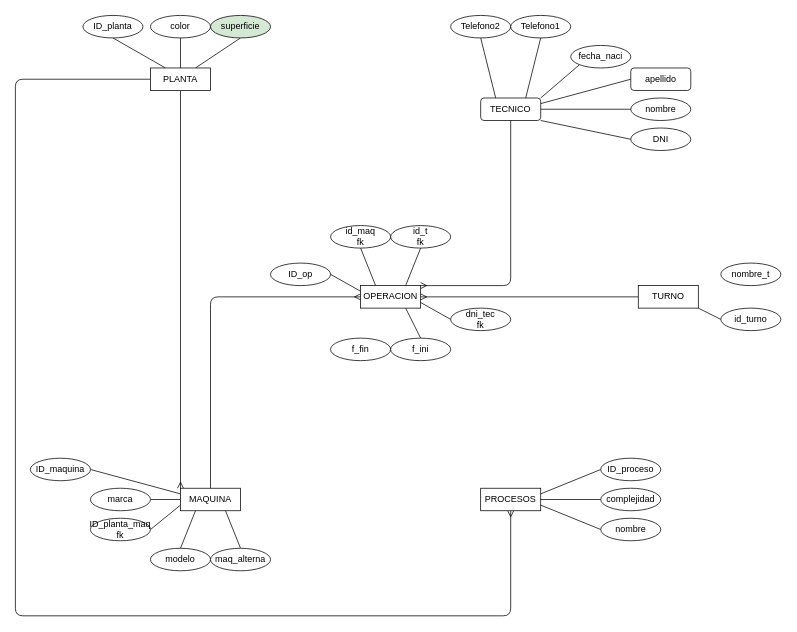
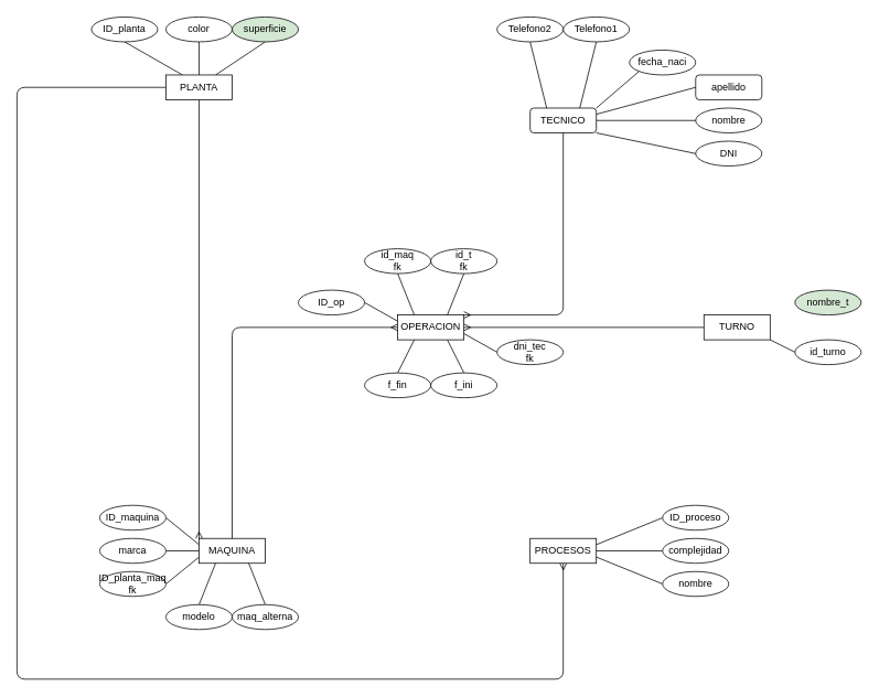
- <mxCell id="60" value="nombre_t" style="ellipse;whiteSpace=wrap;html=1;" vertex="1" parent="1"><mxGeometry x="960" y="350" width="80" height="30" as="geometry" /></mxCell>
+ <mxCell id="60" value="nombre_t" style="ellipse;whiteSpace=wrap;html=1;fillColor=#d5e8d4;" vertex="1" parent="1"><mxGeometry x="960" y="350" width="80" height="30" as="geometry" /></mxCell>
+ <mxCell id="47" style="edgeStyle=none;html=1;exitX=0.25;exitY=1;exitDx=0;exitDy=0;entryX=0.5;entryY=0;entryDx=0;entryDy=0;endArrow=none;endFill=0;" edge="1" parent="1" source="51" target="55"><mxGeometry relative="1" as="geometry" /></mxCell>
- <mxCell id="29" value="ID_maquina" style="ellipse;whiteSpace=wrap;html=1;" vertex="1" parent="1"><mxGeometry x="40" y="610" width="80" height="30" as="geometry" /></mxCell>
+ <mxCell id="29" value="ID_maquina" style="ellipse;whiteSpace=wrap;html=1;" vertex="1" parent="1"><mxGeometry y="610" width="80" height="30" as="geometry" x="120" /></mxCell>
